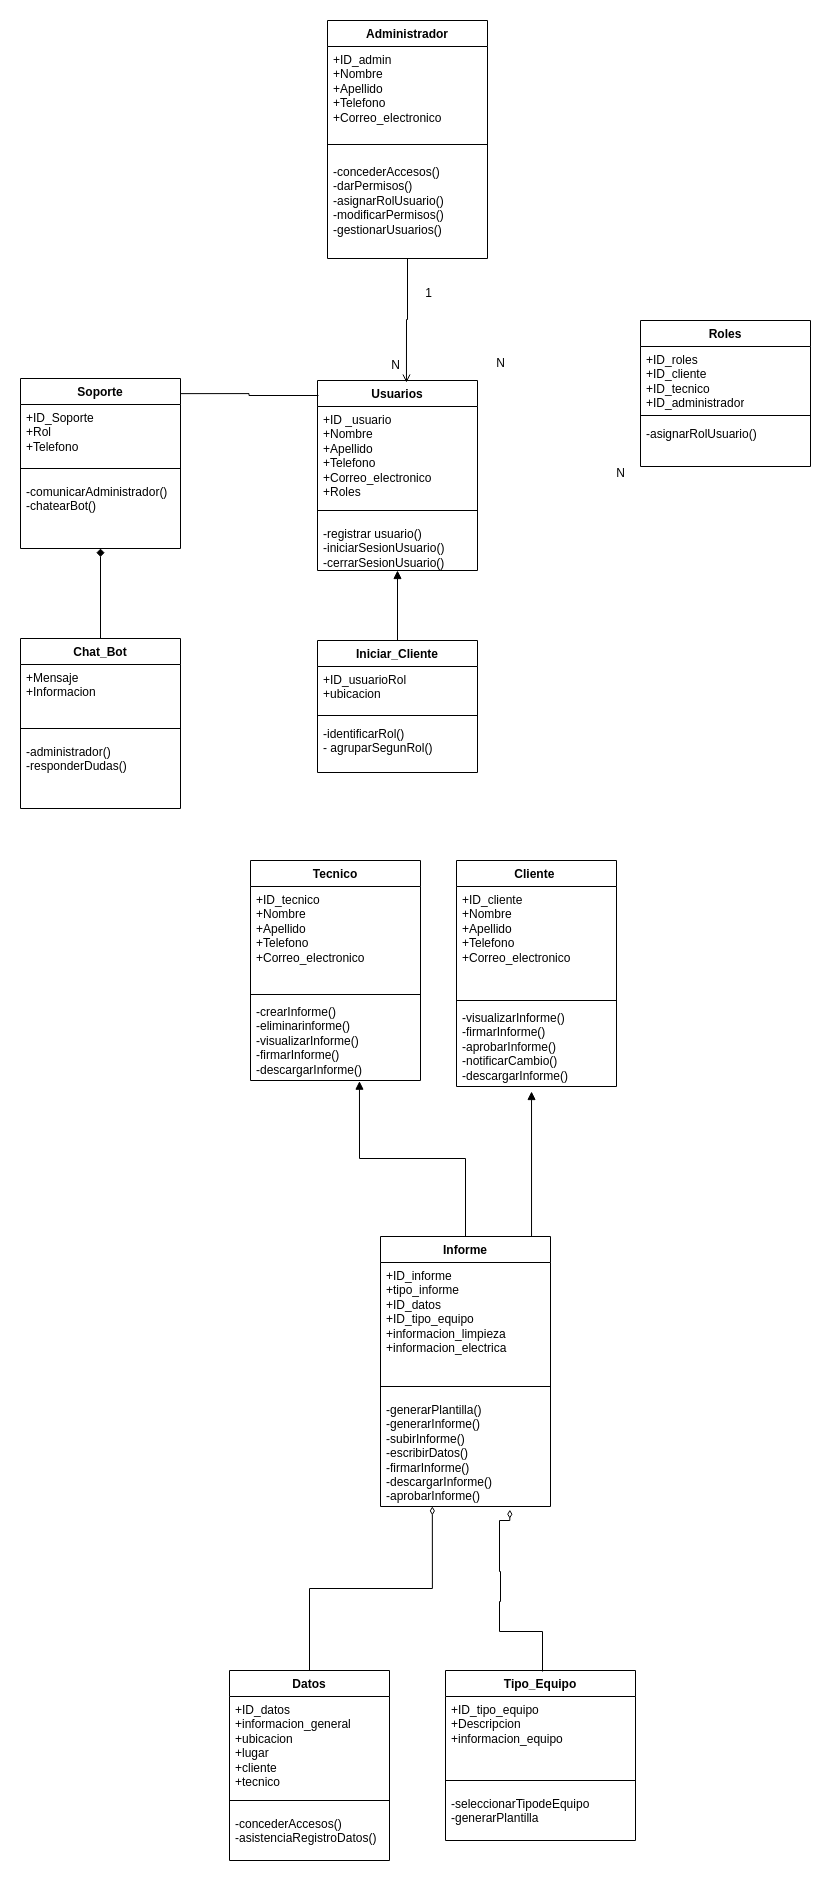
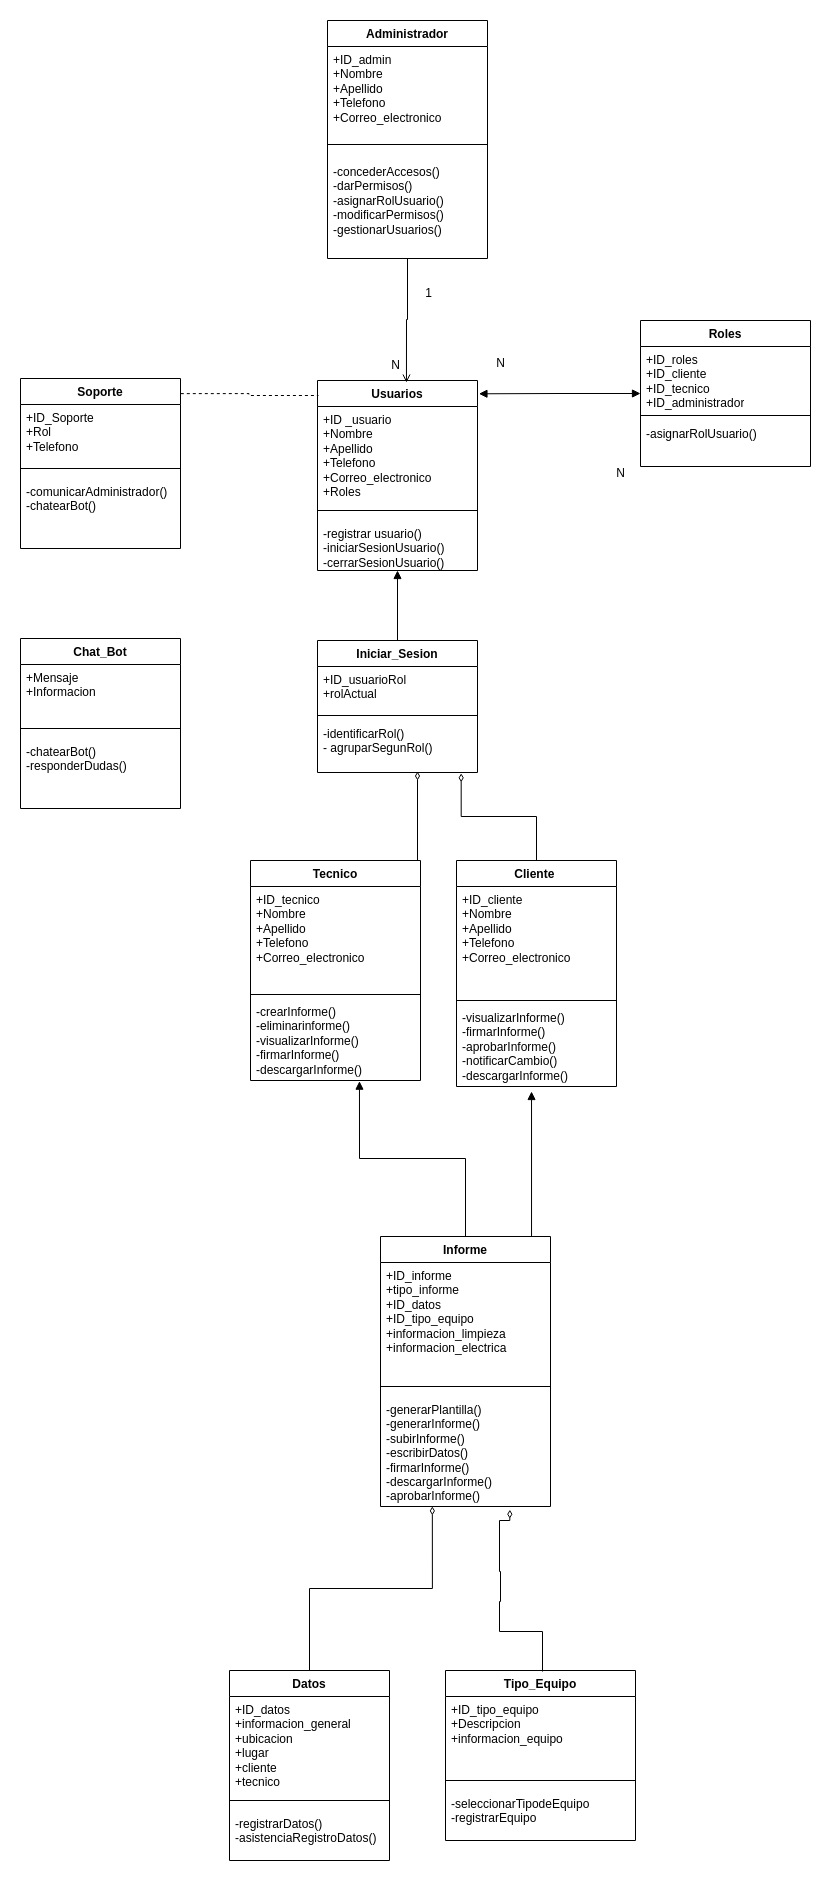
+ <mxCell id="37" style="edgeStyle=orthogonalEdgeStyle;rounded=0;orthogonalLoop=1;jettySize=auto;html=1;endArrow=block;endFill=1;entryX=1.009;entryY=0.07;entryDx=0;entryDy=0;entryPerimeter=0;startArrow=block;startFill=1;" edge="1" parent="1" source="27" target="3"><mxGeometry relative="1" as="geometry"><mxPoint x="474" y="450" as="targetPoint" /></mxGeometry></mxCell>
- <mxCell id="44" style="edgeStyle=orthogonalEdgeStyle;rounded=0;orthogonalLoop=1;jettySize=auto;html=1;entryX=0.006;entryY=0.079;entryDx=0;entryDy=0;entryPerimeter=0;endArrow=none;endFill=0;exitX=1.002;exitY=0.089;exitDx=0;exitDy=0;exitPerimeter=0;" edge="1" parent="1" source="40" target="3"><mxGeometry relative="1" as="geometry" /></mxCell>
+ <mxCell id="44" style="edgeStyle=orthogonalEdgeStyle;rounded=0;orthogonalLoop=1;jettySize=auto;html=1;entryX=0.006;entryY=0.079;entryDx=0;entryDy=0;entryPerimeter=0;endArrow=none;endFill=0;exitX=1.002;exitY=0.089;exitDx=0;exitDy=0;exitPerimeter=0;dashed=1;" edge="1" parent="1" source="40" target="3"><mxGeometry relative="1" as="geometry" /></mxCell>
- <mxCell id="39" style="edgeStyle=orthogonalEdgeStyle;rounded=0;orthogonalLoop=1;jettySize=auto;html=1;entryX=0.5;entryY=0;entryDx=0;entryDy=0;startArrow=diamond;startFill=1;endArrow=none;endFill=0;" edge="1" parent="1" source="40" target="56"><mxGeometry relative="1" as="geometry" /></mxCell>
- <mxCell id="31" value="Iniciar_Cliente" style="swimlane;fontStyle=1;align=center;verticalAlign=top;childLayout=stackLayout;horizontal=1;startSize=26;horizontalStack=0;resizeParent=1;resizeParentMax=0;resizeLast=0;collapsible=1;marginBottom=0;whiteSpace=wrap;html=1;rounded=0;" vertex="1" parent="1"><mxGeometry x="317" y="640" width="160" height="132" as="geometry" /></mxCell>
+ <mxCell id="31" value="Iniciar_Sesion" style="swimlane;fontStyle=1;align=center;verticalAlign=top;childLayout=stackLayout;horizontal=1;startSize=26;horizontalStack=0;resizeParent=1;resizeParentMax=0;resizeLast=0;collapsible=1;marginBottom=0;whiteSpace=wrap;html=1;rounded=0;" vertex="1" parent="1"><mxGeometry x="317" y="640" width="160" height="132" as="geometry" /></mxCell>
- <mxCell id="32" value="&lt;div&gt;&lt;span style=&quot;background-color: initial;&quot;&gt;+ID_usuarioRol&lt;/span&gt;&lt;/div&gt;&lt;div&gt;&lt;span style=&quot;background-color: initial;&quot;&gt;+ubicacion&lt;/span&gt;&lt;/div&gt;&lt;div&gt;&lt;div&gt;&lt;div&gt;&lt;br&gt;&lt;/div&gt;&lt;div&gt;&lt;br&gt;&lt;/div&gt;&lt;/div&gt;&lt;/div&gt;" style="text;strokeColor=none;fillColor=none;align=left;verticalAlign=top;spacingLeft=4;spacingRight=4;overflow=hidden;rotatable=0;points=[[0,0.5],[1,0.5]];portConstraint=eastwest;whiteSpace=wrap;html=1;rounded=0;" vertex="1" parent="31"><mxGeometry y="26" width="160" height="44" as="geometry" /></mxCell>
+ <mxCell id="32" value="&lt;div&gt;&lt;span style=&quot;background-color: initial;&quot;&gt;+ID_usuarioRol&lt;/span&gt;&lt;/div&gt;&lt;div&gt;&lt;span style=&quot;background-color: initial;&quot;&gt;+rolActual&lt;/span&gt;&lt;/div&gt;&lt;div&gt;&lt;div&gt;&lt;div&gt;&lt;br&gt;&lt;/div&gt;&lt;div&gt;&lt;br&gt;&lt;/div&gt;&lt;/div&gt;&lt;/div&gt;" style="text;strokeColor=none;fillColor=none;align=left;verticalAlign=top;spacingLeft=4;spacingRight=4;overflow=hidden;rotatable=0;points=[[0,0.5],[1,0.5]];portConstraint=eastwest;whiteSpace=wrap;html=1;rounded=0;" vertex="1" parent="31"><mxGeometry y="26" width="160" height="44" as="geometry" /></mxCell>
- <mxCell id="59" value="-administrador()&lt;div&gt;-responderDudas()&lt;/div&gt;" style="text;strokeColor=none;fillColor=none;align=left;verticalAlign=top;spacingLeft=4;spacingRight=4;overflow=hidden;rotatable=0;points=[[0,0.5],[1,0.5]];portConstraint=eastwest;whiteSpace=wrap;html=1;rounded=0;" vertex="1" parent="56"><mxGeometry y="100" width="160" height="70" as="geometry" /></mxCell>
+ <mxCell id="59" value="-chatearBot()&lt;div&gt;-responderDudas()&lt;/div&gt;" style="text;strokeColor=none;fillColor=none;align=left;verticalAlign=top;spacingLeft=4;spacingRight=4;overflow=hidden;rotatable=0;points=[[0,0.5],[1,0.5]];portConstraint=eastwest;whiteSpace=wrap;html=1;rounded=0;" vertex="1" parent="56"><mxGeometry y="100" width="160" height="70" as="geometry" /></mxCell>
+ <mxCell id="46" style="edgeStyle=orthogonalEdgeStyle;rounded=0;orthogonalLoop=1;jettySize=auto;html=1;entryX=0.898;entryY=1.016;entryDx=0;entryDy=0;entryPerimeter=0;endArrow=diamondThin;endFill=0;" edge="1" parent="1" source="7" target="34"><mxGeometry relative="1" as="geometry" /></mxCell>
+ <mxCell id="38" style="edgeStyle=orthogonalEdgeStyle;rounded=0;orthogonalLoop=1;jettySize=auto;html=1;entryX=0.625;entryY=0.981;entryDx=0;entryDy=0;entryPerimeter=0;endArrow=diamondThin;endFill=0;" edge="1" parent="1" source="11" target="34"><mxGeometry relative="1" as="geometry"><Array as="points"><mxPoint x="415" y="1010" /><mxPoint x="417" y="1010" /></Array></mxGeometry></mxCell>
- <mxCell id="22" value="&lt;div&gt;-seleccionarTipodeEquipo&lt;br&gt;&lt;/div&gt;-generarPlantilla&lt;div&gt;&lt;br&gt;&lt;/div&gt;" style="text;strokeColor=none;fillColor=none;align=left;verticalAlign=top;spacingLeft=4;spacingRight=4;overflow=hidden;rotatable=0;points=[[0,0.5],[1,0.5]];portConstraint=eastwest;whiteSpace=wrap;html=1;rounded=0;" vertex="1" parent="19"><mxGeometry y="120" width="190" height="50" as="geometry" /></mxCell>
+ <mxCell id="22" value="&lt;div&gt;-seleccionarTipodeEquipo&lt;br&gt;&lt;/div&gt;-registrarEquipo&lt;div&gt;&lt;br&gt;&lt;/div&gt;" style="text;strokeColor=none;fillColor=none;align=left;verticalAlign=top;spacingLeft=4;spacingRight=4;overflow=hidden;rotatable=0;points=[[0,0.5],[1,0.5]];portConstraint=eastwest;whiteSpace=wrap;html=1;rounded=0;" vertex="1" parent="19"><mxGeometry y="120" width="190" height="50" as="geometry" /></mxCell>
- <mxCell id="26" value="-concederAccesos()&lt;div&gt;-asistenciaRegistroDatos()&lt;/div&gt;" style="text;strokeColor=none;fillColor=none;align=left;verticalAlign=top;spacingLeft=4;spacingRight=4;overflow=hidden;rotatable=0;points=[[0,0.5],[1,0.5]];portConstraint=eastwest;whiteSpace=wrap;html=1;rounded=0;" vertex="1" parent="23"><mxGeometry y="140" width="160" height="50" as="geometry" /></mxCell>
+ <mxCell id="26" value="-registrarDatos()&lt;div&gt;-asistenciaRegistroDatos()&lt;/div&gt;" style="text;strokeColor=none;fillColor=none;align=left;verticalAlign=top;spacingLeft=4;spacingRight=4;overflow=hidden;rotatable=0;points=[[0,0.5],[1,0.5]];portConstraint=eastwest;whiteSpace=wrap;html=1;rounded=0;" vertex="1" parent="23"><mxGeometry y="140" width="160" height="50" as="geometry" /></mxCell>
